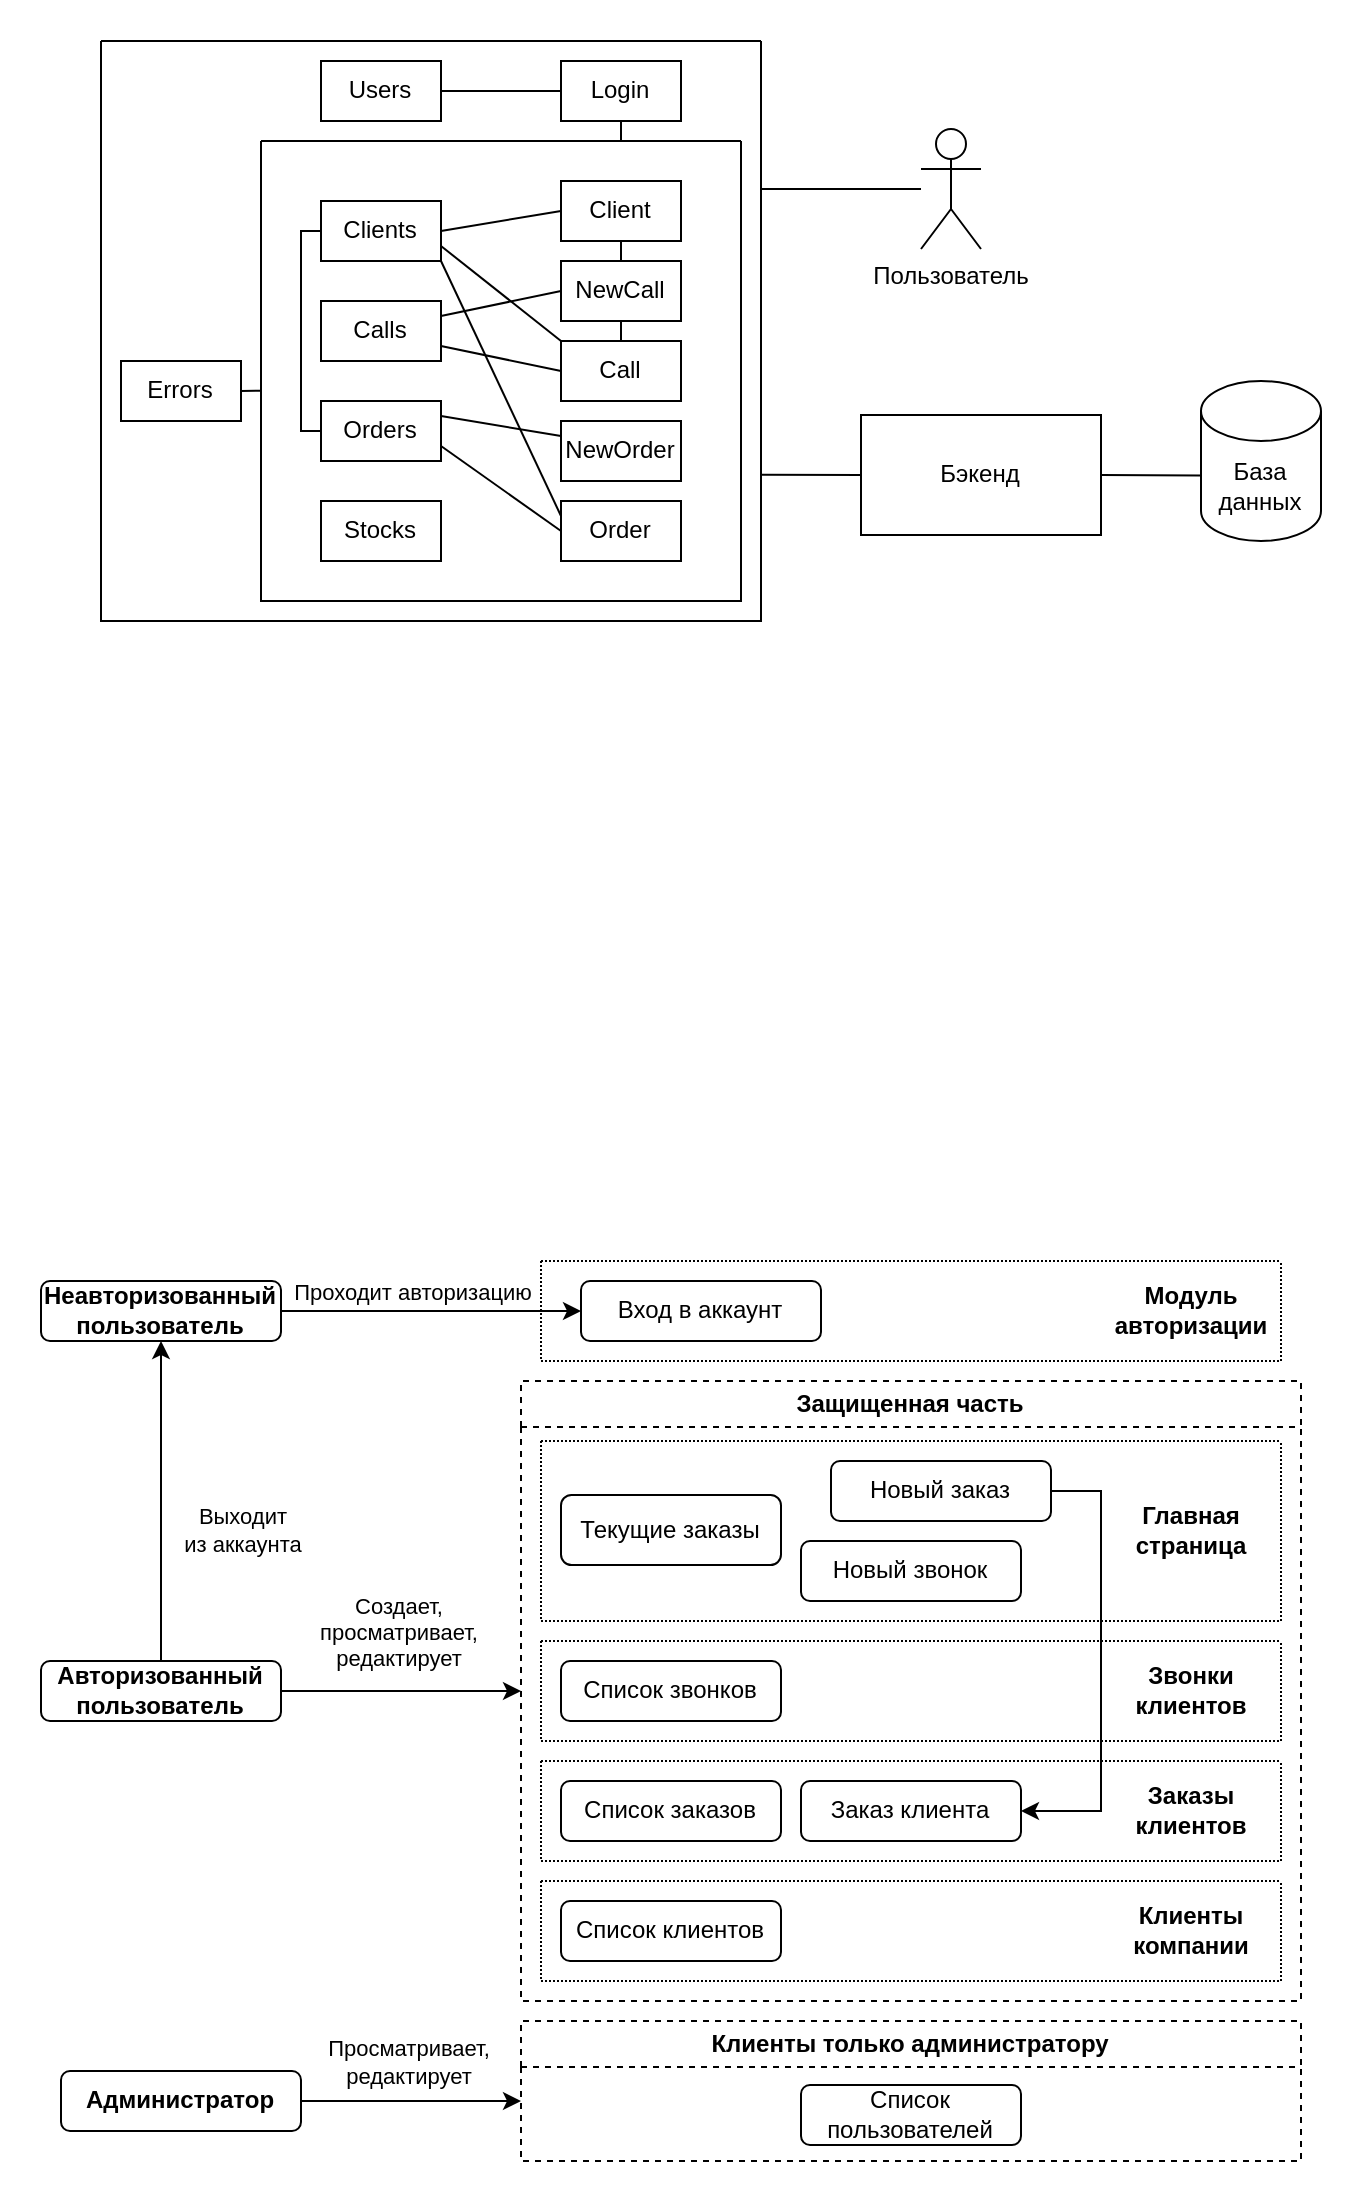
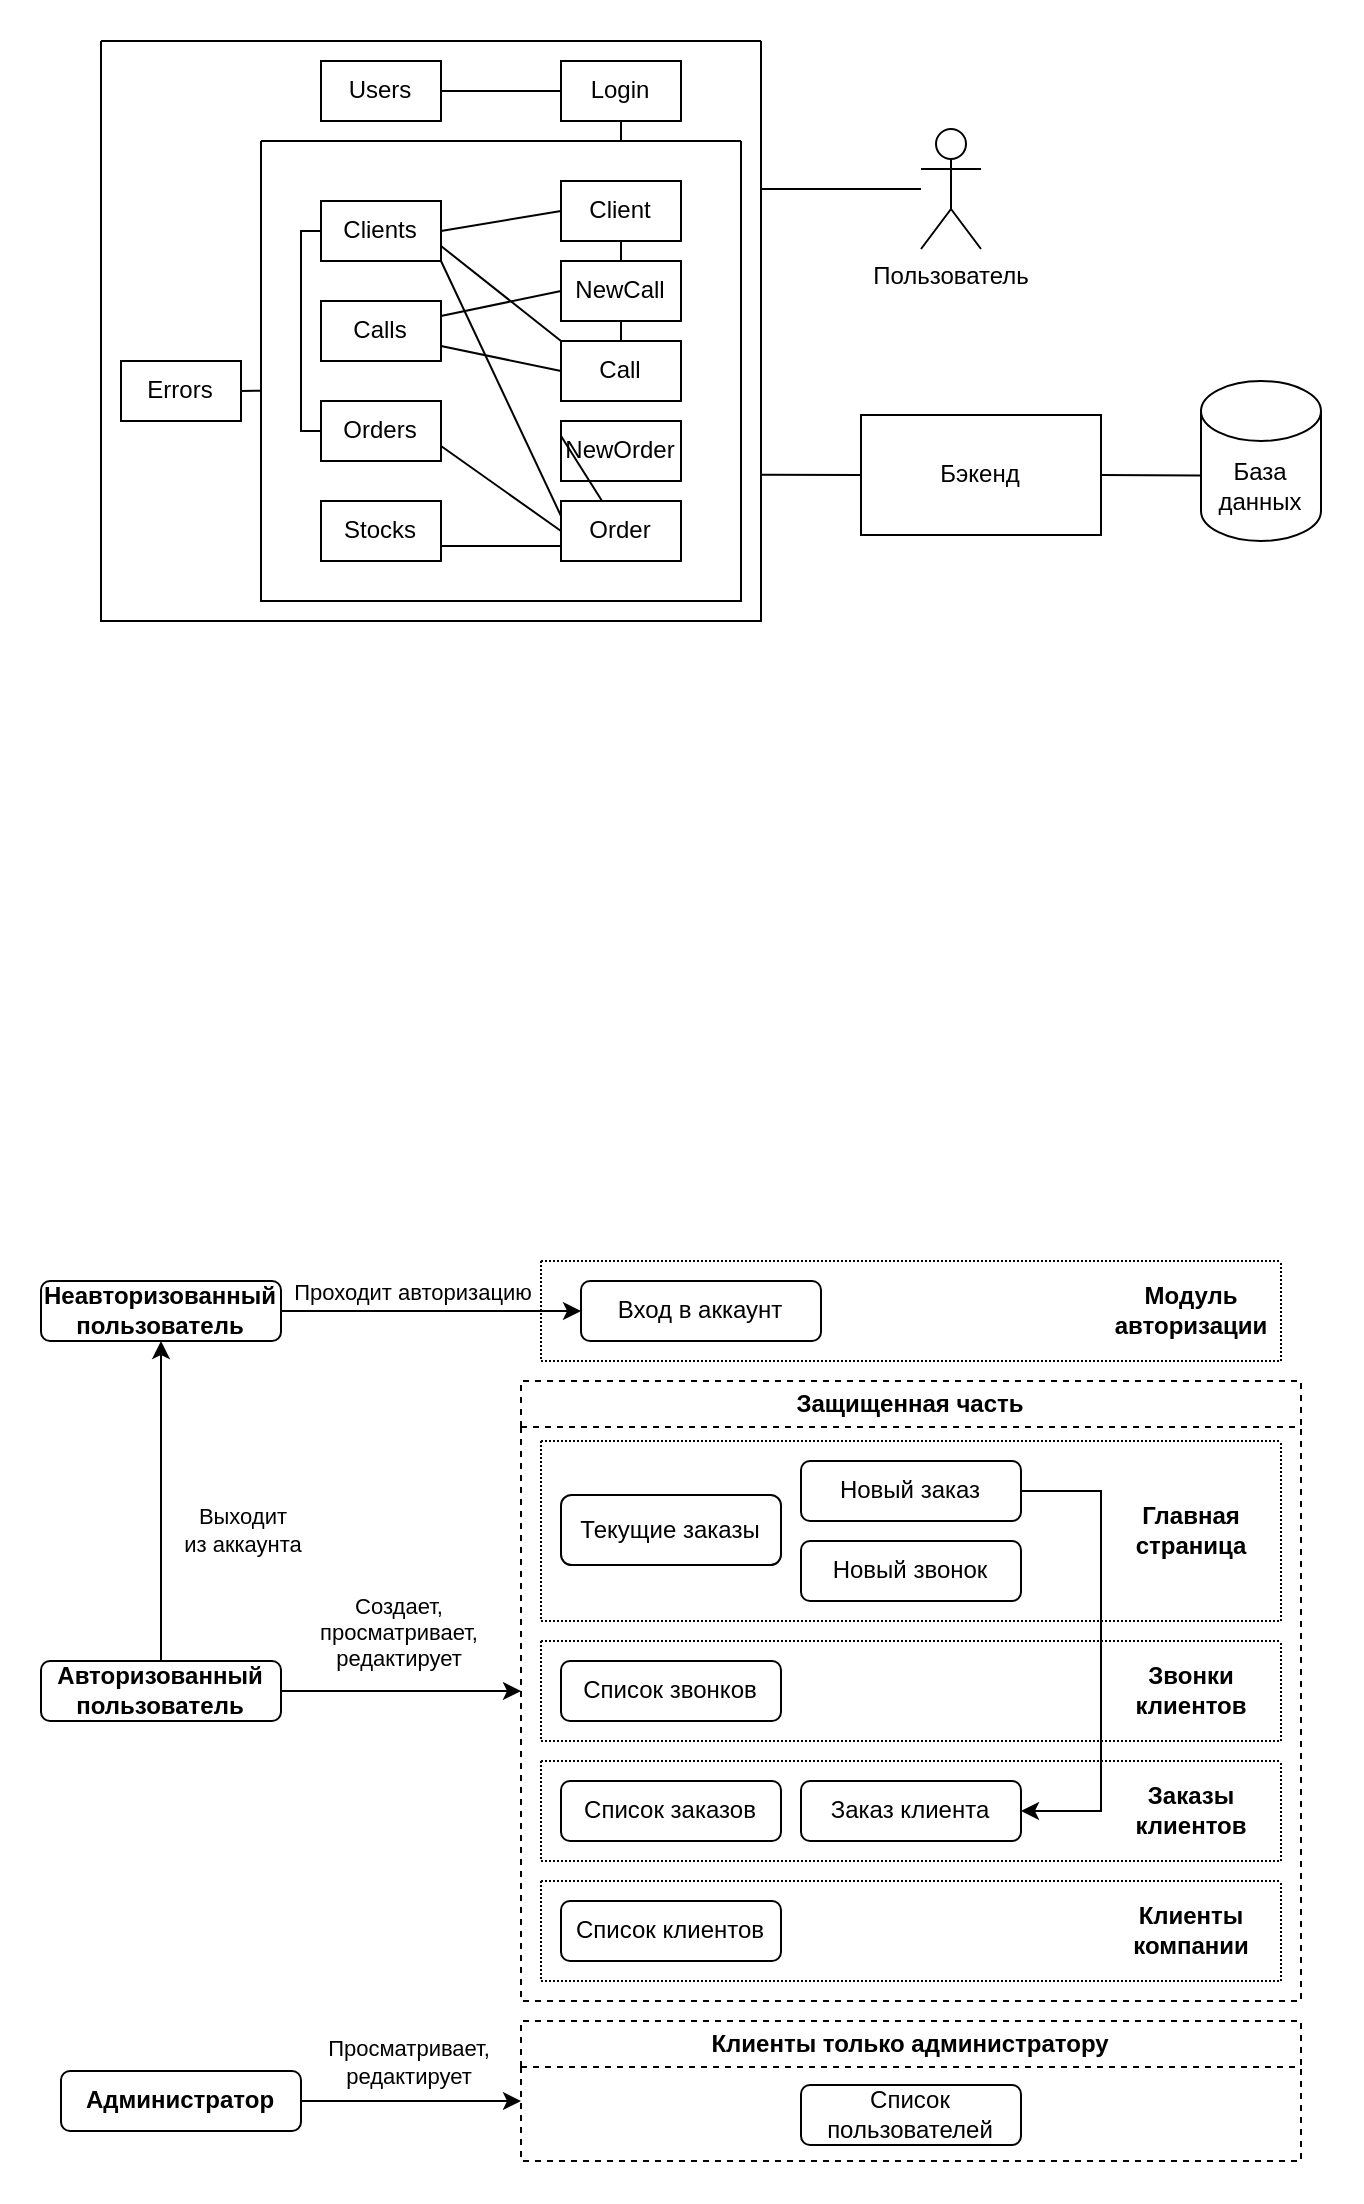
- <mxCell id="24" value="" style="endArrow=none;html=1;rounded=0;entryX=1;entryY=0.25;entryDx=0;entryDy=0;exitX=0;exitY=0.25;exitDx=0;exitDy=0;" parent="6" source="14" target="9" edge="1"><mxGeometry width="50" height="50" relative="1" as="geometry"><mxPoint x="210" y="65" as="sourcePoint" /><mxPoint x="180" y="65" as="targetPoint" /></mxGeometry></mxCell>
+ <mxCell id="24" value="" style="endArrow=none;html=1;rounded=0;exitX=0;exitY=0.25;exitDx=0;exitDy=0;" parent="6" source="14" target="15" edge="1"><mxGeometry width="50" height="50" relative="1" as="geometry"><mxPoint x="210" y="65" as="sourcePoint" /><mxPoint x="180" y="65" as="targetPoint" /></mxGeometry></mxCell>
+ <mxCell id="26" value="" style="endArrow=none;html=1;rounded=0;entryX=1;entryY=0.75;entryDx=0;entryDy=0;exitX=0;exitY=0.75;exitDx=0;exitDy=0;" parent="6" source="15" target="10" edge="1"><mxGeometry width="50" height="50" relative="1" as="geometry"><mxPoint x="230" y="85" as="sourcePoint" /><mxPoint x="200" y="85" as="targetPoint" /></mxGeometry></mxCell>
- <mxCell id="42" value="Новый заказ" style="rounded=1;whiteSpace=wrap;html=1;" parent="40" vertex="1"><mxGeometry x="145" y="10" width="110" height="30" as="geometry" /></mxCell>
+ <mxCell id="42" value="Новый заказ" style="rounded=1;whiteSpace=wrap;html=1;" parent="40" vertex="1"><mxGeometry x="130" y="10" width="110" height="30" as="geometry" /></mxCell>
